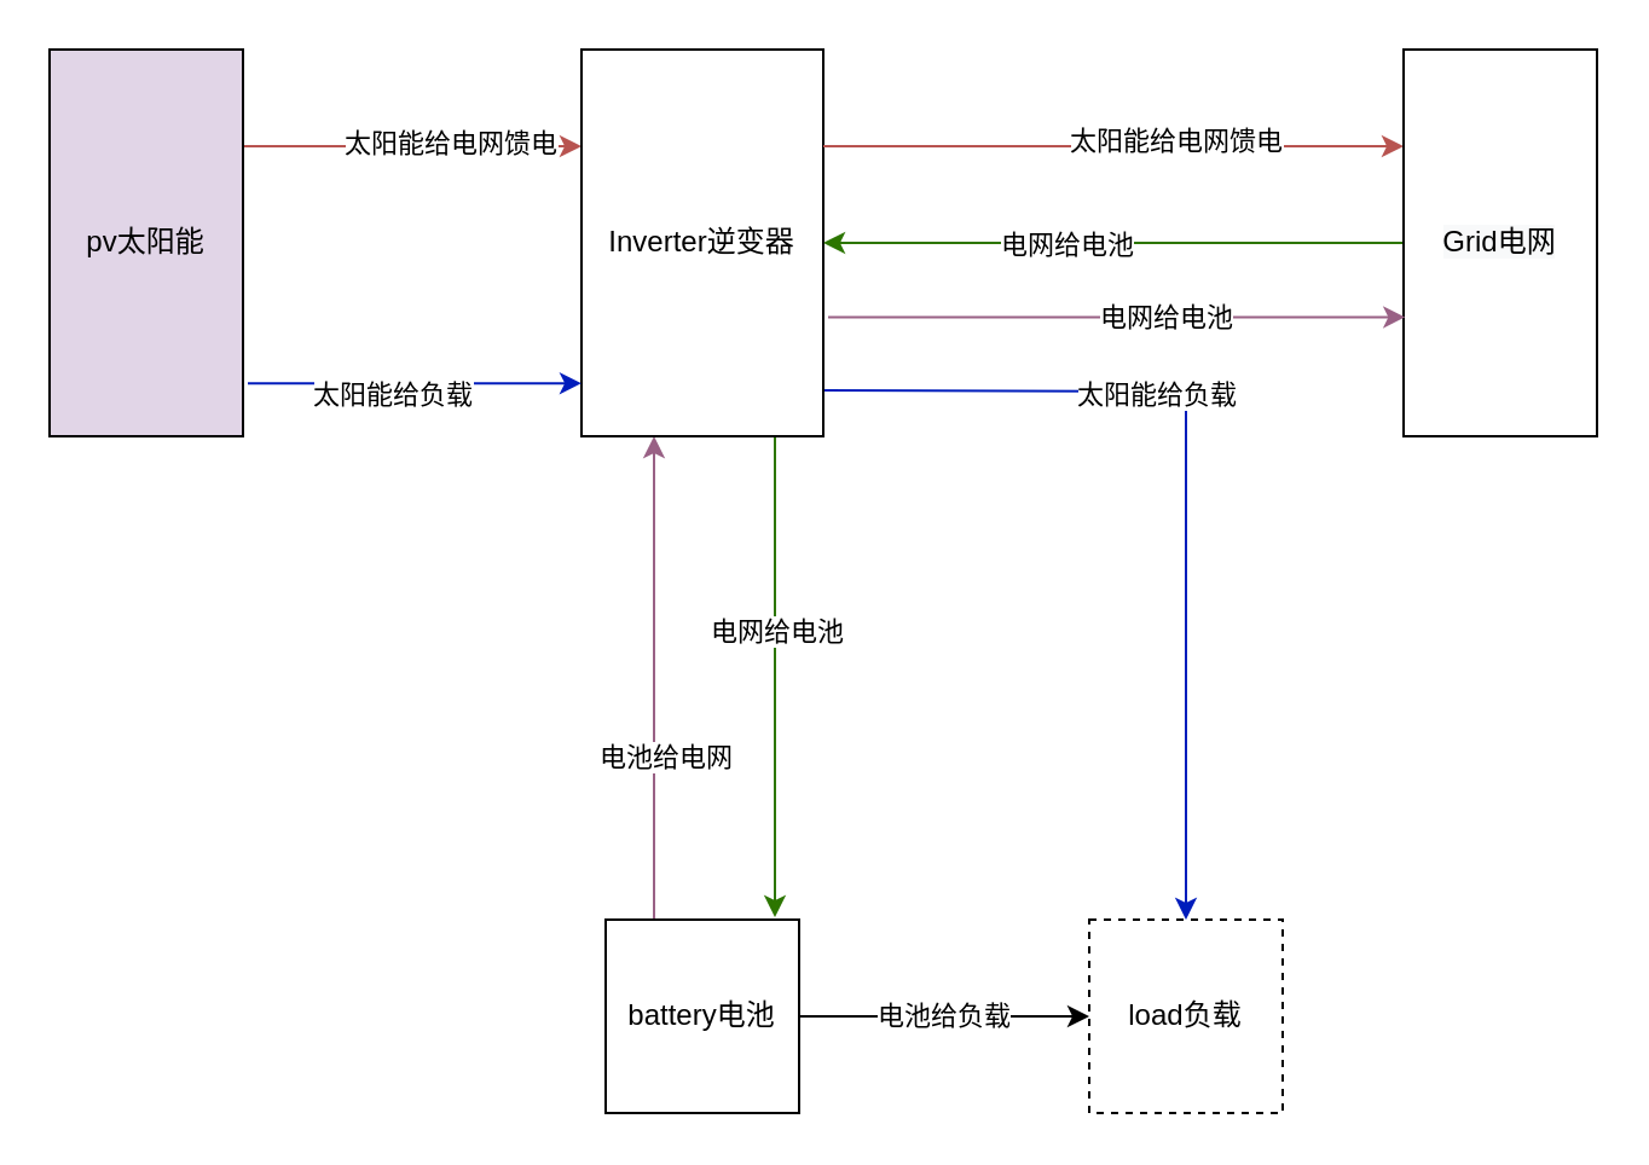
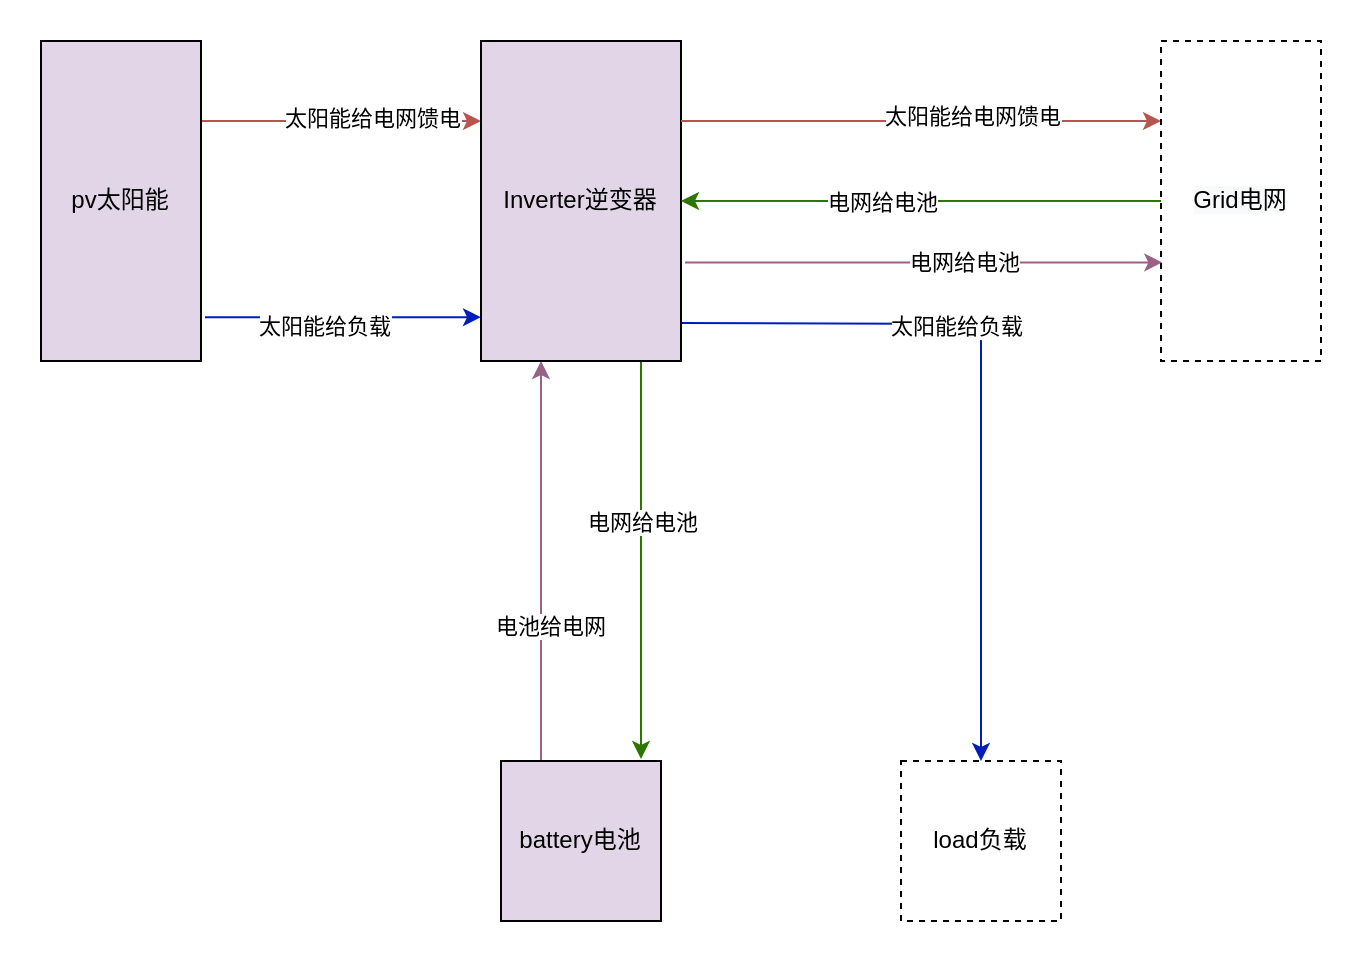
- <mxCell id="13" value="&lt;span&gt;Inverter逆变器&lt;/span&gt;" style="rounded=0;whiteSpace=wrap;html=1;" vertex="1" parent="1"><mxGeometry x="240" width="100" height="160" as="geometry" y="20" /></mxCell>
+ <mxCell id="13" value="&lt;span&gt;Inverter逆变器&lt;/span&gt;" style="rounded=0;whiteSpace=wrap;html=1;fillColor=#e1d5e7;" vertex="1" parent="1"><mxGeometry x="240" width="100" height="160" as="geometry" y="20" /></mxCell>
- <mxCell id="21" value="&#10;&#10;&lt;span style=&quot;color: rgb(0, 0, 0); font-family: helvetica; font-size: 12px; font-style: normal; font-weight: 400; letter-spacing: normal; text-align: center; text-indent: 0px; text-transform: none; word-spacing: 0px; background-color: rgb(248, 249, 250); display: inline; float: none;&quot;&gt;Grid电网&lt;/span&gt;&#10;&#10;" style="rounded=0;whiteSpace=wrap;html=1;" vertex="1" parent="1"><mxGeometry x="580" width="80" height="160" as="geometry" y="20" /></mxCell>
+ <mxCell id="21" value="&#10;&#10;&lt;span style=&quot;color: rgb(0, 0, 0); font-family: helvetica; font-size: 12px; font-style: normal; font-weight: 400; letter-spacing: normal; text-align: center; text-indent: 0px; text-transform: none; word-spacing: 0px; background-color: rgb(248, 249, 250); display: inline; float: none;&quot;&gt;Grid电网&lt;/span&gt;&#10;&#10;" style="rounded=0;whiteSpace=wrap;html=1;dashed=1;" vertex="1" parent="1"><mxGeometry x="580" width="80" height="160" as="geometry" y="20" /></mxCell>
- <mxCell id="7" value="battery电池" style="whiteSpace=wrap;html=1;aspect=fixed;" vertex="1" parent="1"><mxGeometry x="250" y="380" width="80" height="80" as="geometry" /></mxCell>
+ <mxCell id="7" value="battery电池" style="whiteSpace=wrap;html=1;aspect=fixed;fillColor=#e1d5e7;" vertex="1" parent="1"><mxGeometry x="250" y="380" width="80" height="80" as="geometry" /></mxCell>
- <mxCell id="6" value="电池给负载" style="edgeStyle=orthogonalEdgeStyle;rounded=0;orthogonalLoop=1;jettySize=auto;html=1;entryX=0;entryY=0.5;entryDx=0;entryDy=0;" edge="1" parent="1" source="7" target="8"><mxGeometry relative="1" as="geometry" /></mxCell>
